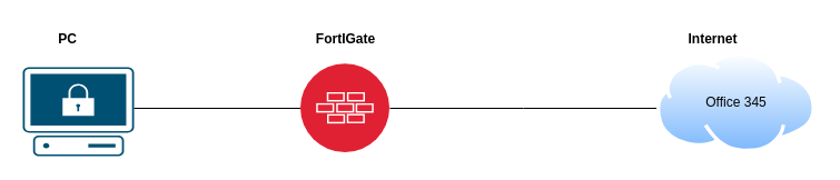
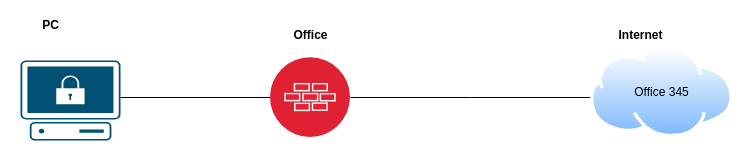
- <mxCell id="7" value="&lt;b&gt;PC&lt;/b&gt;" style="text;html=1;align=center;verticalAlign=middle;resizable=0;points=[];autosize=1;strokeColor=none;fillColor=none;" vertex="1" parent="1"><mxGeometry x="40" y="20" width="40" height="30" as="geometry" /></mxCell>
+ <mxCell id="7" value="&lt;b&gt;PC&lt;/b&gt;" style="text;html=1;align=center;verticalAlign=middle;resizable=0;points=[];autosize=1;strokeColor=none;fillColor=none;" vertex="1" parent="1"><mxGeometry x="30" y="10" width="40" height="30" as="geometry" /></mxCell>
- <mxCell id="6" value="&lt;b&gt;FortIGate&lt;/b&gt;" style="text;html=1;align=center;verticalAlign=middle;resizable=0;points=[];autosize=1;strokeColor=none;fillColor=none;" vertex="1" parent="1"><mxGeometry x="270" y="20" width="80" height="30" as="geometry" /></mxCell>
+ <mxCell id="6" value="&lt;b&gt;Office&lt;/b&gt;" style="text;html=1;align=center;verticalAlign=middle;resizable=0;points=[];autosize=1;strokeColor=none;fillColor=none;" vertex="1" parent="1"><mxGeometry x="270" y="20" width="80" height="30" as="geometry" /></mxCell>
